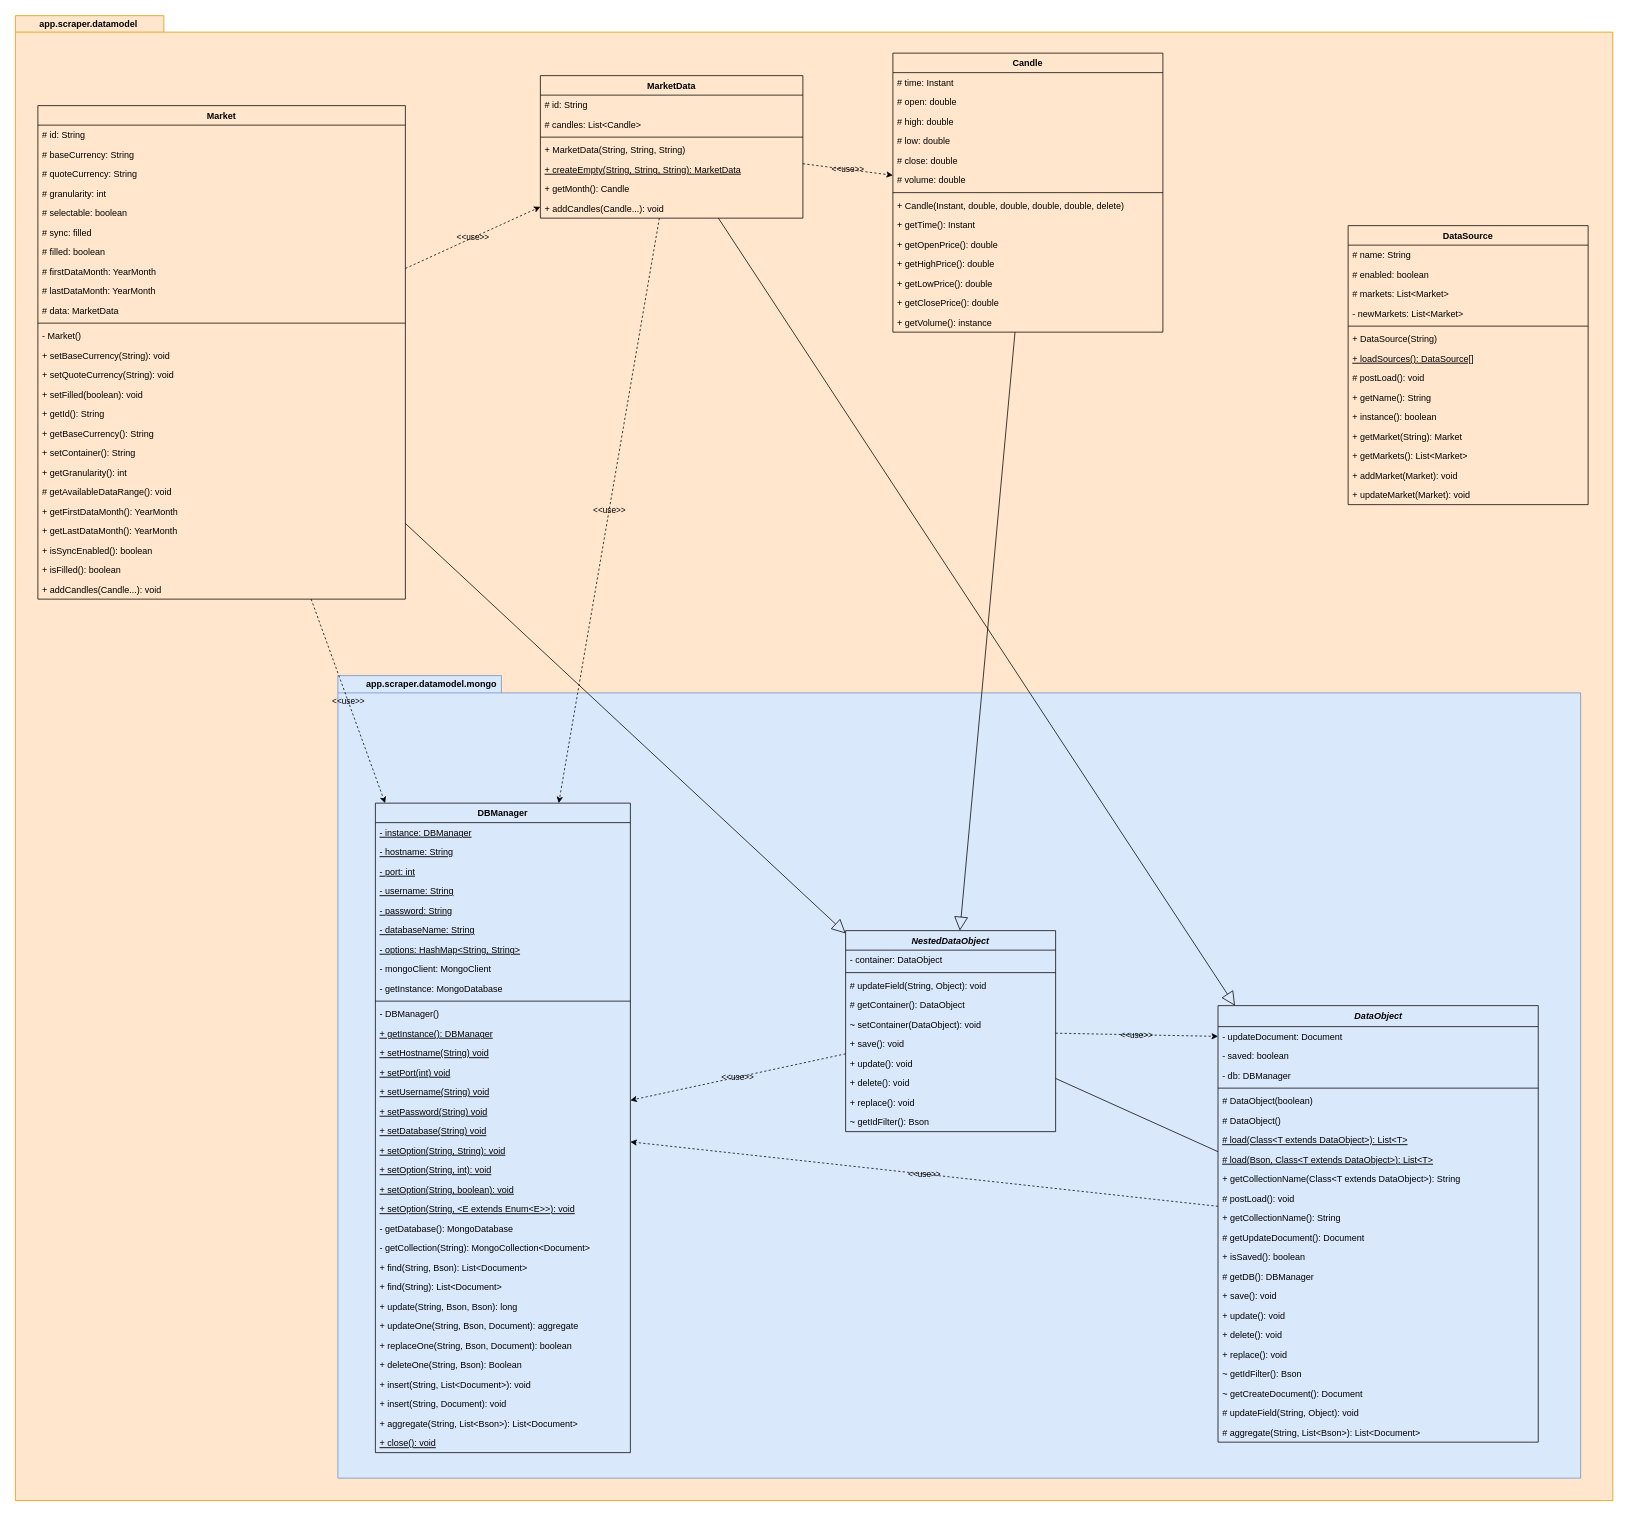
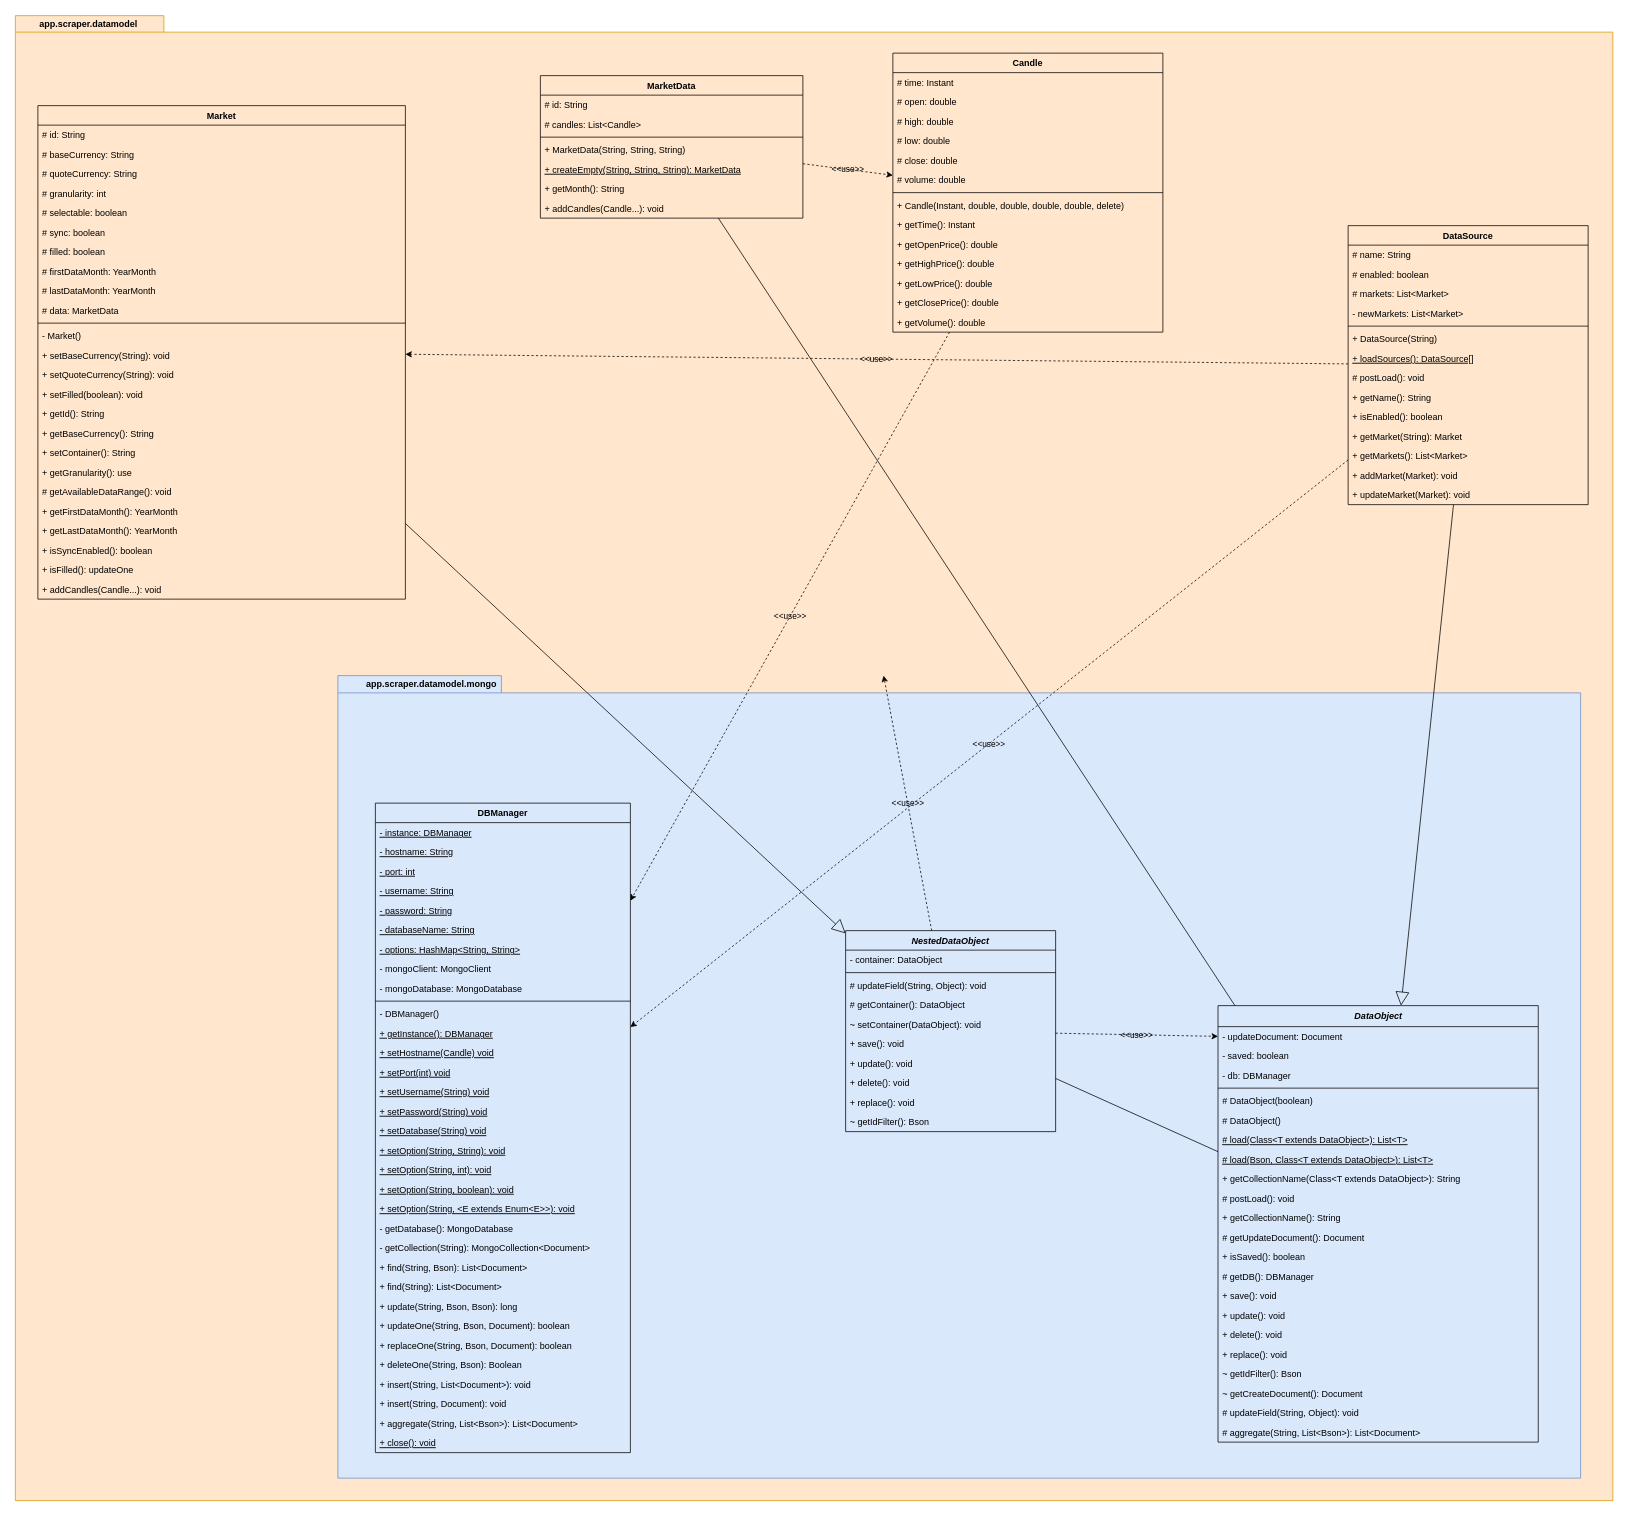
- <mxCell id="95" value="+ getMonth(): Candle" style="text;strokeColor=none;fillColor=none;align=left;verticalAlign=top;spacingLeft=4;spacingRight=4;overflow=hidden;rotatable=0;points=[[0,0.5],[1,0.5]];portConstraint=eastwest;" parent="89" vertex="1"><mxGeometry y="138" width="350" height="26" as="geometry" /></mxCell>
+ <mxCell id="95" value="+ getMonth(): String" style="text;strokeColor=none;fillColor=none;align=left;verticalAlign=top;spacingLeft=4;spacingRight=4;overflow=hidden;rotatable=0;points=[[0,0.5],[1,0.5]];portConstraint=eastwest;" parent="89" vertex="1"><mxGeometry y="138" width="350" height="26" as="geometry" /></mxCell>
- <mxCell id="50" value="# sync: filled" style="text;strokeColor=none;fillColor=none;align=left;verticalAlign=top;spacingLeft=4;spacingRight=4;overflow=hidden;rotatable=0;points=[[0,0.5],[1,0.5]];portConstraint=eastwest;" parent="44" vertex="1"><mxGeometry y="156" width="490" height="26" as="geometry" /></mxCell>
+ <mxCell id="50" value="# sync: boolean" style="text;strokeColor=none;fillColor=none;align=left;verticalAlign=top;spacingLeft=4;spacingRight=4;overflow=hidden;rotatable=0;points=[[0,0.5],[1,0.5]];portConstraint=eastwest;" parent="44" vertex="1"><mxGeometry y="156" width="490" height="26" as="geometry" /></mxCell>
- <mxCell id="41" value="&amp;lt;&amp;lt;use&amp;gt;&amp;gt;" style="edgeStyle=none;rounded=0;orthogonalLoop=1;jettySize=auto;html=1;dashed=1;labelBackgroundColor=none;endArrow=classic;endFill=1;" parent="1" source="44" target="89" edge="1"><mxGeometry relative="1" as="geometry" /></mxCell>
- <mxCell id="86" value="+ getVolume(): instance" style="text;strokeColor=none;fillColor=none;align=left;verticalAlign=top;spacingLeft=4;spacingRight=4;overflow=hidden;rotatable=0;points=[[0,0.5],[1,0.5]];portConstraint=eastwest;" parent="72" vertex="1"><mxGeometry y="346" width="360" height="26" as="geometry" /></mxCell>
+ <mxCell id="86" value="+ getVolume(): double" style="text;strokeColor=none;fillColor=none;align=left;verticalAlign=top;spacingLeft=4;spacingRight=4;overflow=hidden;rotatable=0;points=[[0,0.5],[1,0.5]];portConstraint=eastwest;" parent="72" vertex="1"><mxGeometry y="346" width="360" height="26" as="geometry" /></mxCell>
+ <mxCell id="38" value="&amp;lt;&amp;lt;use&amp;gt;&amp;gt;" style="edgeStyle=none;rounded=0;orthogonalLoop=1;jettySize=auto;html=1;dashed=1;labelBackgroundColor=none;endArrow=classic;endFill=1;" parent="1" source="121" target="44" edge="1"><mxGeometry relative="1" as="geometry" /></mxCell>
- <mxCell id="131" value="+ instance(): boolean" style="text;strokeColor=none;fillColor=none;align=left;verticalAlign=top;spacingLeft=4;spacingRight=4;overflow=hidden;rotatable=0;points=[[0,0.5],[1,0.5]];portConstraint=eastwest;" parent="121" vertex="1"><mxGeometry y="242" width="320" height="26" as="geometry" /></mxCell>
+ <mxCell id="131" value="+ isEnabled(): boolean" style="text;strokeColor=none;fillColor=none;align=left;verticalAlign=top;spacingLeft=4;spacingRight=4;overflow=hidden;rotatable=0;points=[[0,0.5],[1,0.5]];portConstraint=eastwest;" parent="121" vertex="1"><mxGeometry y="242" width="320" height="26" as="geometry" /></mxCell>
- <mxCell id="63" value="+ getGranularity(): int" style="text;strokeColor=none;fillColor=none;align=left;verticalAlign=top;spacingLeft=4;spacingRight=4;overflow=hidden;rotatable=0;points=[[0,0.5],[1,0.5]];portConstraint=eastwest;" parent="44" vertex="1"><mxGeometry y="476" width="490" height="26" as="geometry" /></mxCell>
+ <mxCell id="63" value="+ getGranularity(): use" style="text;strokeColor=none;fillColor=none;align=left;verticalAlign=top;spacingLeft=4;spacingRight=4;overflow=hidden;rotatable=0;points=[[0,0.5],[1,0.5]];portConstraint=eastwest;" parent="44" vertex="1"><mxGeometry y="476" width="490" height="26" as="geometry" /></mxCell>
- <mxCell id="88" value="&amp;lt;&amp;lt;use&amp;gt;&amp;gt;" style="edgeStyle=none;rounded=0;orthogonalLoop=1;jettySize=auto;html=1;dashed=1;labelBackgroundColor=none;endArrow=classic;endFill=1;" parent="1" source="89" target="4" edge="1"><mxGeometry relative="1" as="geometry" /></mxCell>
- <mxCell id="68" value="+ isFilled(): boolean" style="text;strokeColor=none;fillColor=none;align=left;verticalAlign=top;spacingLeft=4;spacingRight=4;overflow=hidden;rotatable=0;points=[[0,0.5],[1,0.5]];portConstraint=eastwest;" parent="44" vertex="1"><mxGeometry y="606" width="490" height="26" as="geometry" /></mxCell>
+ <mxCell id="68" value="+ isFilled(): updateOne" style="text;strokeColor=none;fillColor=none;align=left;verticalAlign=top;spacingLeft=4;spacingRight=4;overflow=hidden;rotatable=0;points=[[0,0.5],[1,0.5]];portConstraint=eastwest;" parent="44" vertex="1"><mxGeometry y="606" width="490" height="26" as="geometry" /></mxCell>
+ <mxCell id="39" value="&amp;lt;&amp;lt;use&amp;gt;&amp;gt;" style="edgeStyle=none;rounded=0;orthogonalLoop=1;jettySize=auto;html=1;dashed=1;labelBackgroundColor=none;endArrow=classic;endFill=1;" parent="1" source="121" target="4" edge="1"><mxGeometry relative="1" as="geometry" /></mxCell>
- <mxCell id="71" style="edgeStyle=none;rounded=0;orthogonalLoop=1;jettySize=auto;html=1;labelBackgroundColor=none;endArrow=block;endFill=0;endSize=16;" parent="1" source="72" target="140" edge="1"><mxGeometry relative="1" as="geometry" /></mxCell>
+ <mxCell id="70" value="&amp;lt;&amp;lt;use&amp;gt;&amp;gt;" style="edgeStyle=none;rounded=0;orthogonalLoop=1;jettySize=auto;html=1;dashed=1;labelBackgroundColor=none;endArrow=classic;endFill=1;" parent="1" source="72" target="4" edge="1"><mxGeometry relative="1" as="geometry" /></mxCell>
- <mxCell id="42" value="&amp;lt;&amp;lt;use&amp;gt;&amp;gt;" style="edgeStyle=none;rounded=0;orthogonalLoop=1;jettySize=auto;html=1;dashed=1;labelBackgroundColor=none;endArrow=classic;endFill=1;" parent="1" source="44" target="4" edge="1"><mxGeometry relative="1" as="geometry" /></mxCell>
+ <mxCell id="40" style="edgeStyle=none;rounded=0;orthogonalLoop=1;jettySize=auto;html=1;labelBackgroundColor=none;endArrow=block;endFill=0;endSize=16;" parent="1" source="121" target="98" edge="1"><mxGeometry relative="1" as="geometry" /></mxCell>
- <mxCell id="13" value="- getInstance: MongoDatabase" style="text;strokeColor=none;fillColor=none;align=left;verticalAlign=top;spacingLeft=4;spacingRight=4;overflow=hidden;rotatable=0;points=[[0,0.5],[1,0.5]];portConstraint=eastwest;fontStyle=0" parent="4" vertex="1"><mxGeometry y="234" width="340" height="26" as="geometry" /></mxCell>
+ <mxCell id="13" value="- mongoDatabase: MongoDatabase" style="text;strokeColor=none;fillColor=none;align=left;verticalAlign=top;spacingLeft=4;spacingRight=4;overflow=hidden;rotatable=0;points=[[0,0.5],[1,0.5]];portConstraint=eastwest;fontStyle=0" parent="4" vertex="1"><mxGeometry y="234" width="340" height="26" as="geometry" /></mxCell>
- <mxCell id="136" style="edgeStyle=none;rounded=0;orthogonalLoop=1;jettySize=auto;html=1;labelBackgroundColor=none;endArrow=block;endFill=0;endSize=16;" parent="1" source="89" target="98" edge="1"><mxGeometry relative="1" as="geometry"><mxPoint x="1024.547" y="1270" as="sourcePoint" /><mxPoint x="1558.542" y="545" as="targetPoint" /></mxGeometry></mxCell>
+ <mxCell id="136" style="edgeStyle=none;rounded=0;orthogonalLoop=1;jettySize=auto;html=1;labelBackgroundColor=none;endArrow=none;endFill=0;endSize=16;" parent="1" source="89" target="98" edge="1"><mxGeometry relative="1" as="geometry"><mxPoint x="1024.547" y="1270" as="sourcePoint" /><mxPoint x="1558.542" y="545" as="targetPoint" /></mxGeometry></mxCell>
- <mxCell id="17" value="+ setHostname(String) void" style="text;strokeColor=none;fillColor=none;align=left;verticalAlign=top;spacingLeft=4;spacingRight=4;overflow=hidden;rotatable=0;points=[[0,0.5],[1,0.5]];portConstraint=eastwest;fontStyle=4" parent="4" vertex="1"><mxGeometry y="320" width="340" height="26" as="geometry" /></mxCell>
+ <mxCell id="17" value="+ setHostname(Candle) void" style="text;strokeColor=none;fillColor=none;align=left;verticalAlign=top;spacingLeft=4;spacingRight=4;overflow=hidden;rotatable=0;points=[[0,0.5],[1,0.5]];portConstraint=eastwest;fontStyle=4" parent="4" vertex="1"><mxGeometry y="320" width="340" height="26" as="geometry" /></mxCell>
- <mxCell id="138" value="&amp;lt;&amp;lt;use&amp;gt;&amp;gt;" style="edgeStyle=none;rounded=0;orthogonalLoop=1;jettySize=auto;html=1;dashed=1;endArrow=classic;endFill=1;endSize=6;labelBackgroundColor=none;" parent="1" source="140" target="4" edge="1"><mxGeometry relative="1" as="geometry" /></mxCell>
+ <mxCell id="138" value="&amp;lt;&amp;lt;use&amp;gt;&amp;gt;" style="edgeStyle=none;rounded=0;orthogonalLoop=1;jettySize=auto;html=1;dashed=1;endArrow=classic;endFill=1;endSize=6;labelBackgroundColor=none;" parent="1" source="140" target="3" edge="1"><mxGeometry relative="1" as="geometry" /></mxCell>
- <mxCell id="97" value="&amp;lt;&amp;lt;use&amp;gt;&amp;gt;" style="edgeStyle=none;rounded=0;orthogonalLoop=1;jettySize=auto;html=1;labelBackgroundColor=none;endArrow=classic;endFill=1;dashed=1;" parent="1" source="98" target="4" edge="1"><mxGeometry relative="1" as="geometry" /></mxCell>
- <mxCell id="31" value="+ updateOne(String, Bson, Document): aggregate" style="text;strokeColor=none;fillColor=none;align=left;verticalAlign=top;spacingLeft=4;spacingRight=4;overflow=hidden;rotatable=0;points=[[0,0.5],[1,0.5]];portConstraint=eastwest;fontStyle=0" parent="4" vertex="1"><mxGeometry y="684" width="340" height="26" as="geometry" /></mxCell>
+ <mxCell id="31" value="+ updateOne(String, Bson, Document): boolean" style="text;strokeColor=none;fillColor=none;align=left;verticalAlign=top;spacingLeft=4;spacingRight=4;overflow=hidden;rotatable=0;points=[[0,0.5],[1,0.5]];portConstraint=eastwest;fontStyle=0" parent="4" vertex="1"><mxGeometry y="684" width="340" height="26" as="geometry" /></mxCell>
